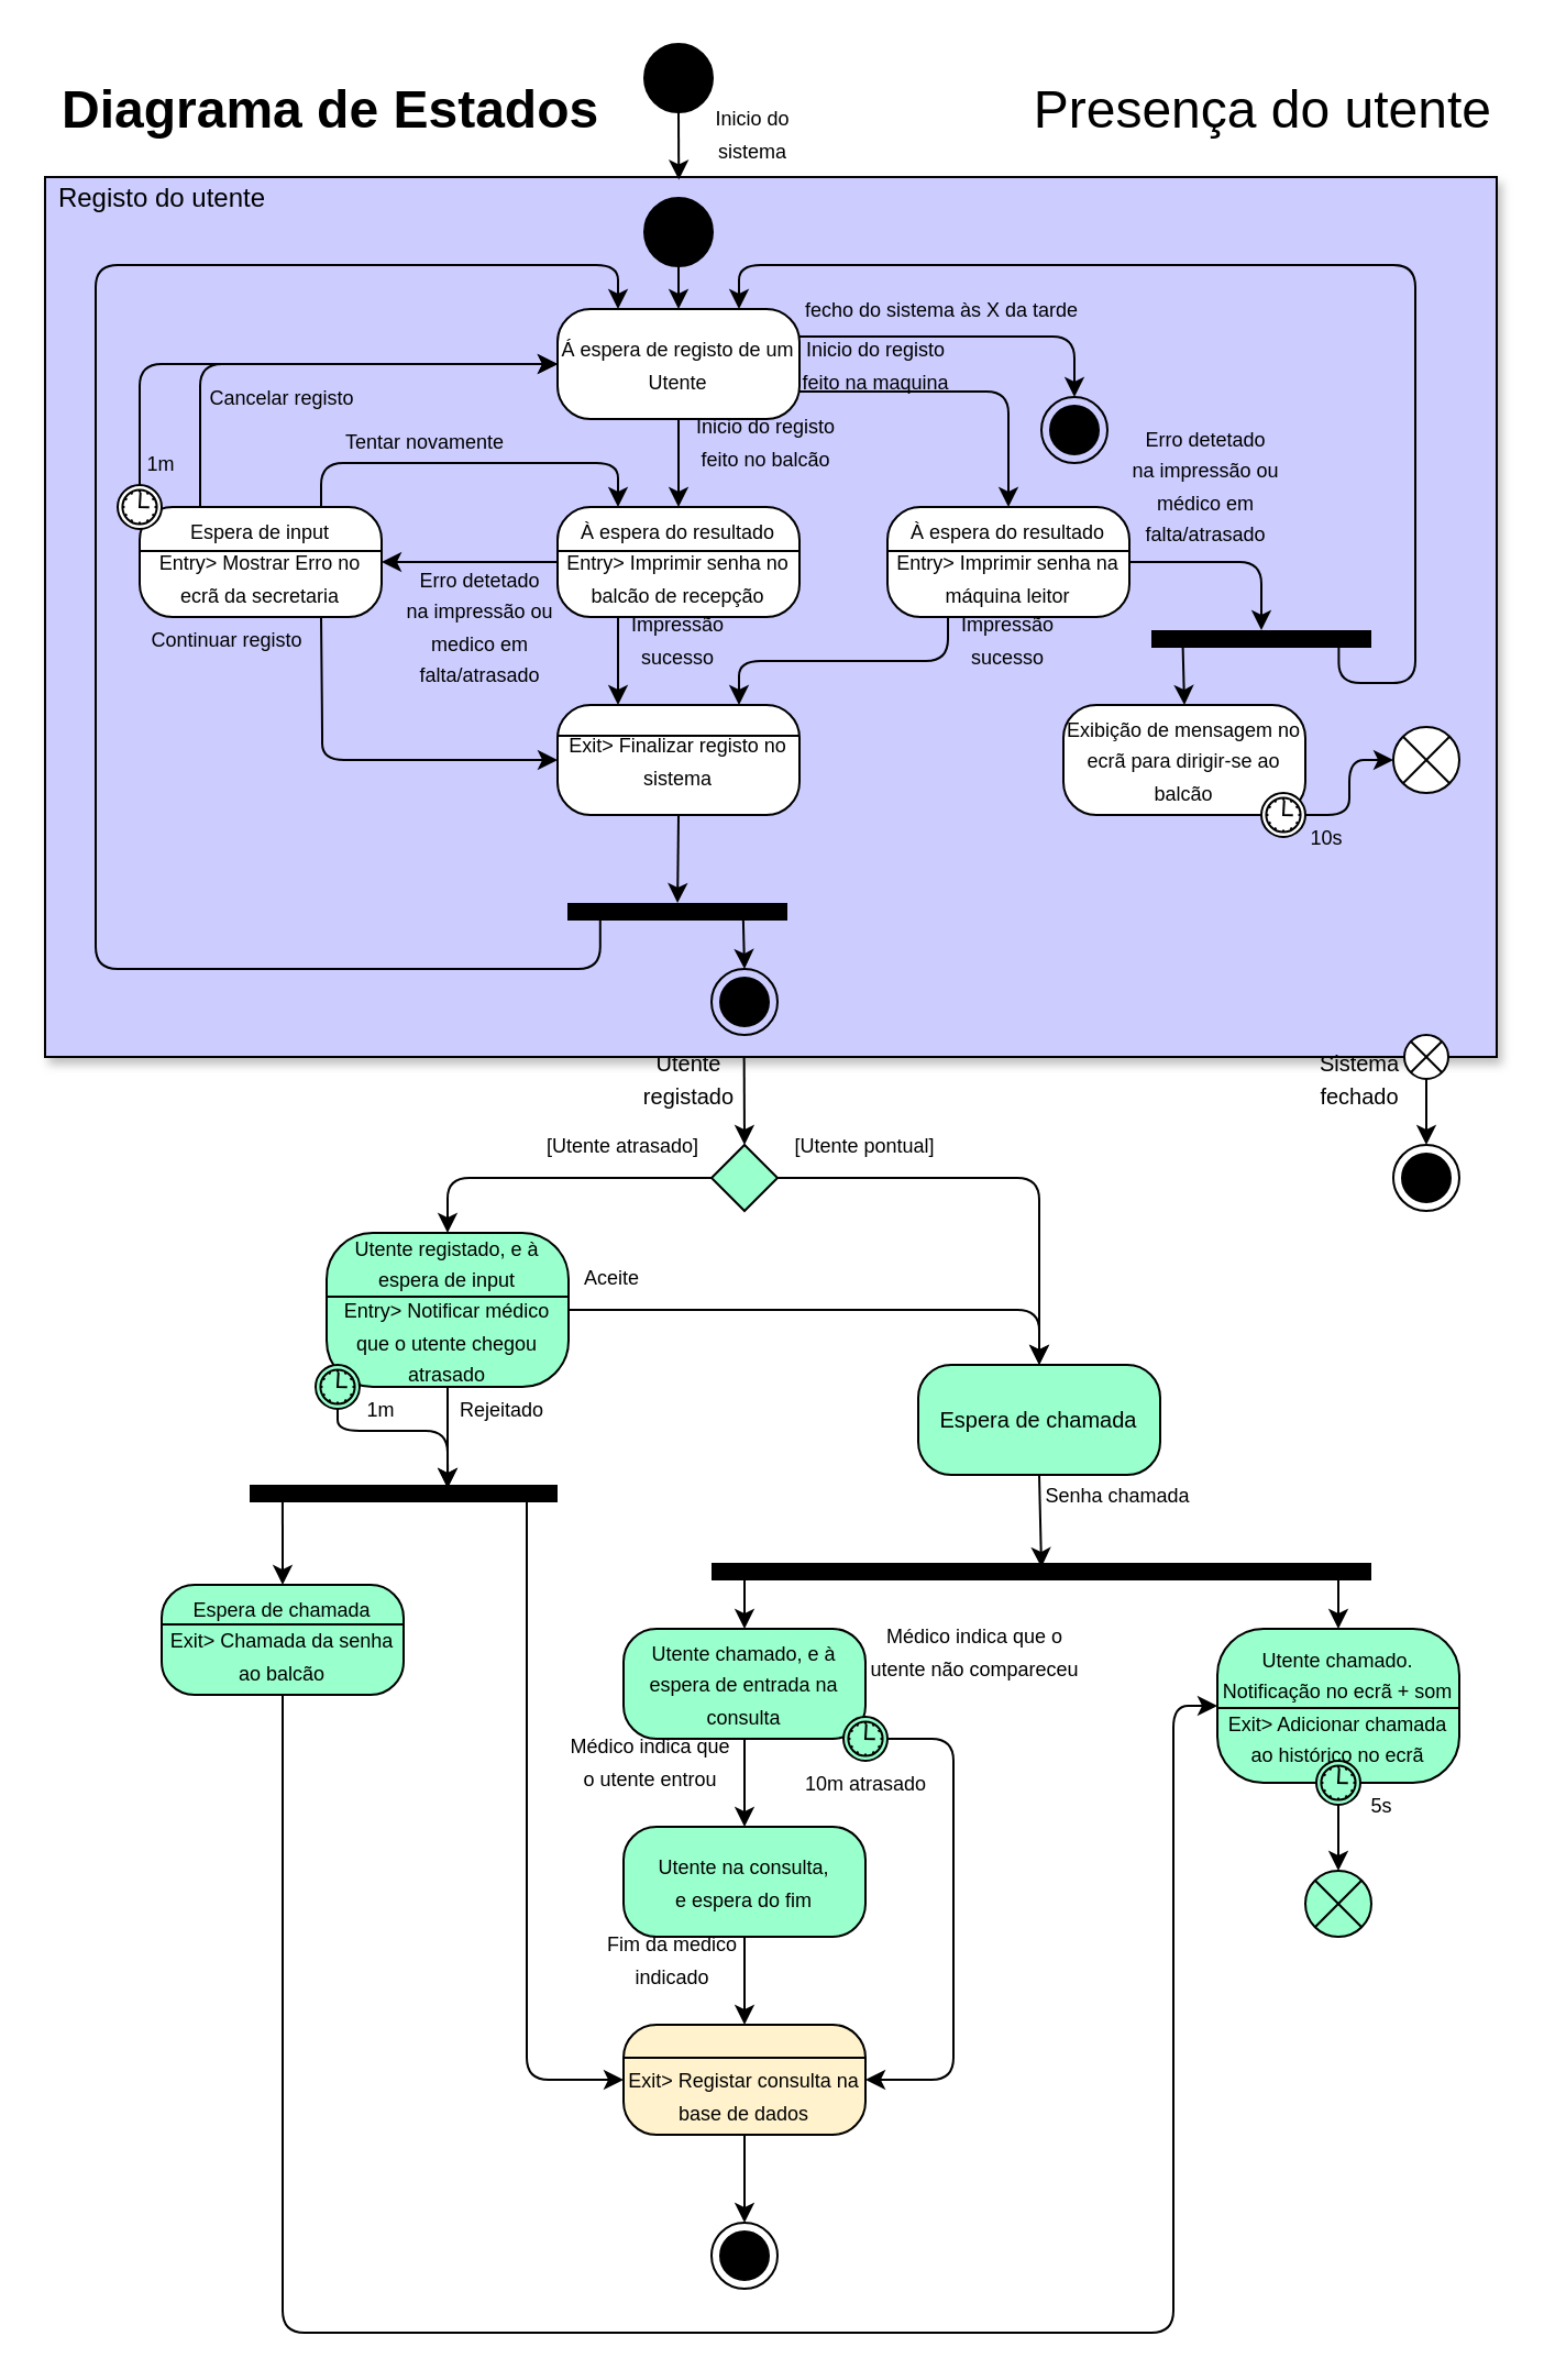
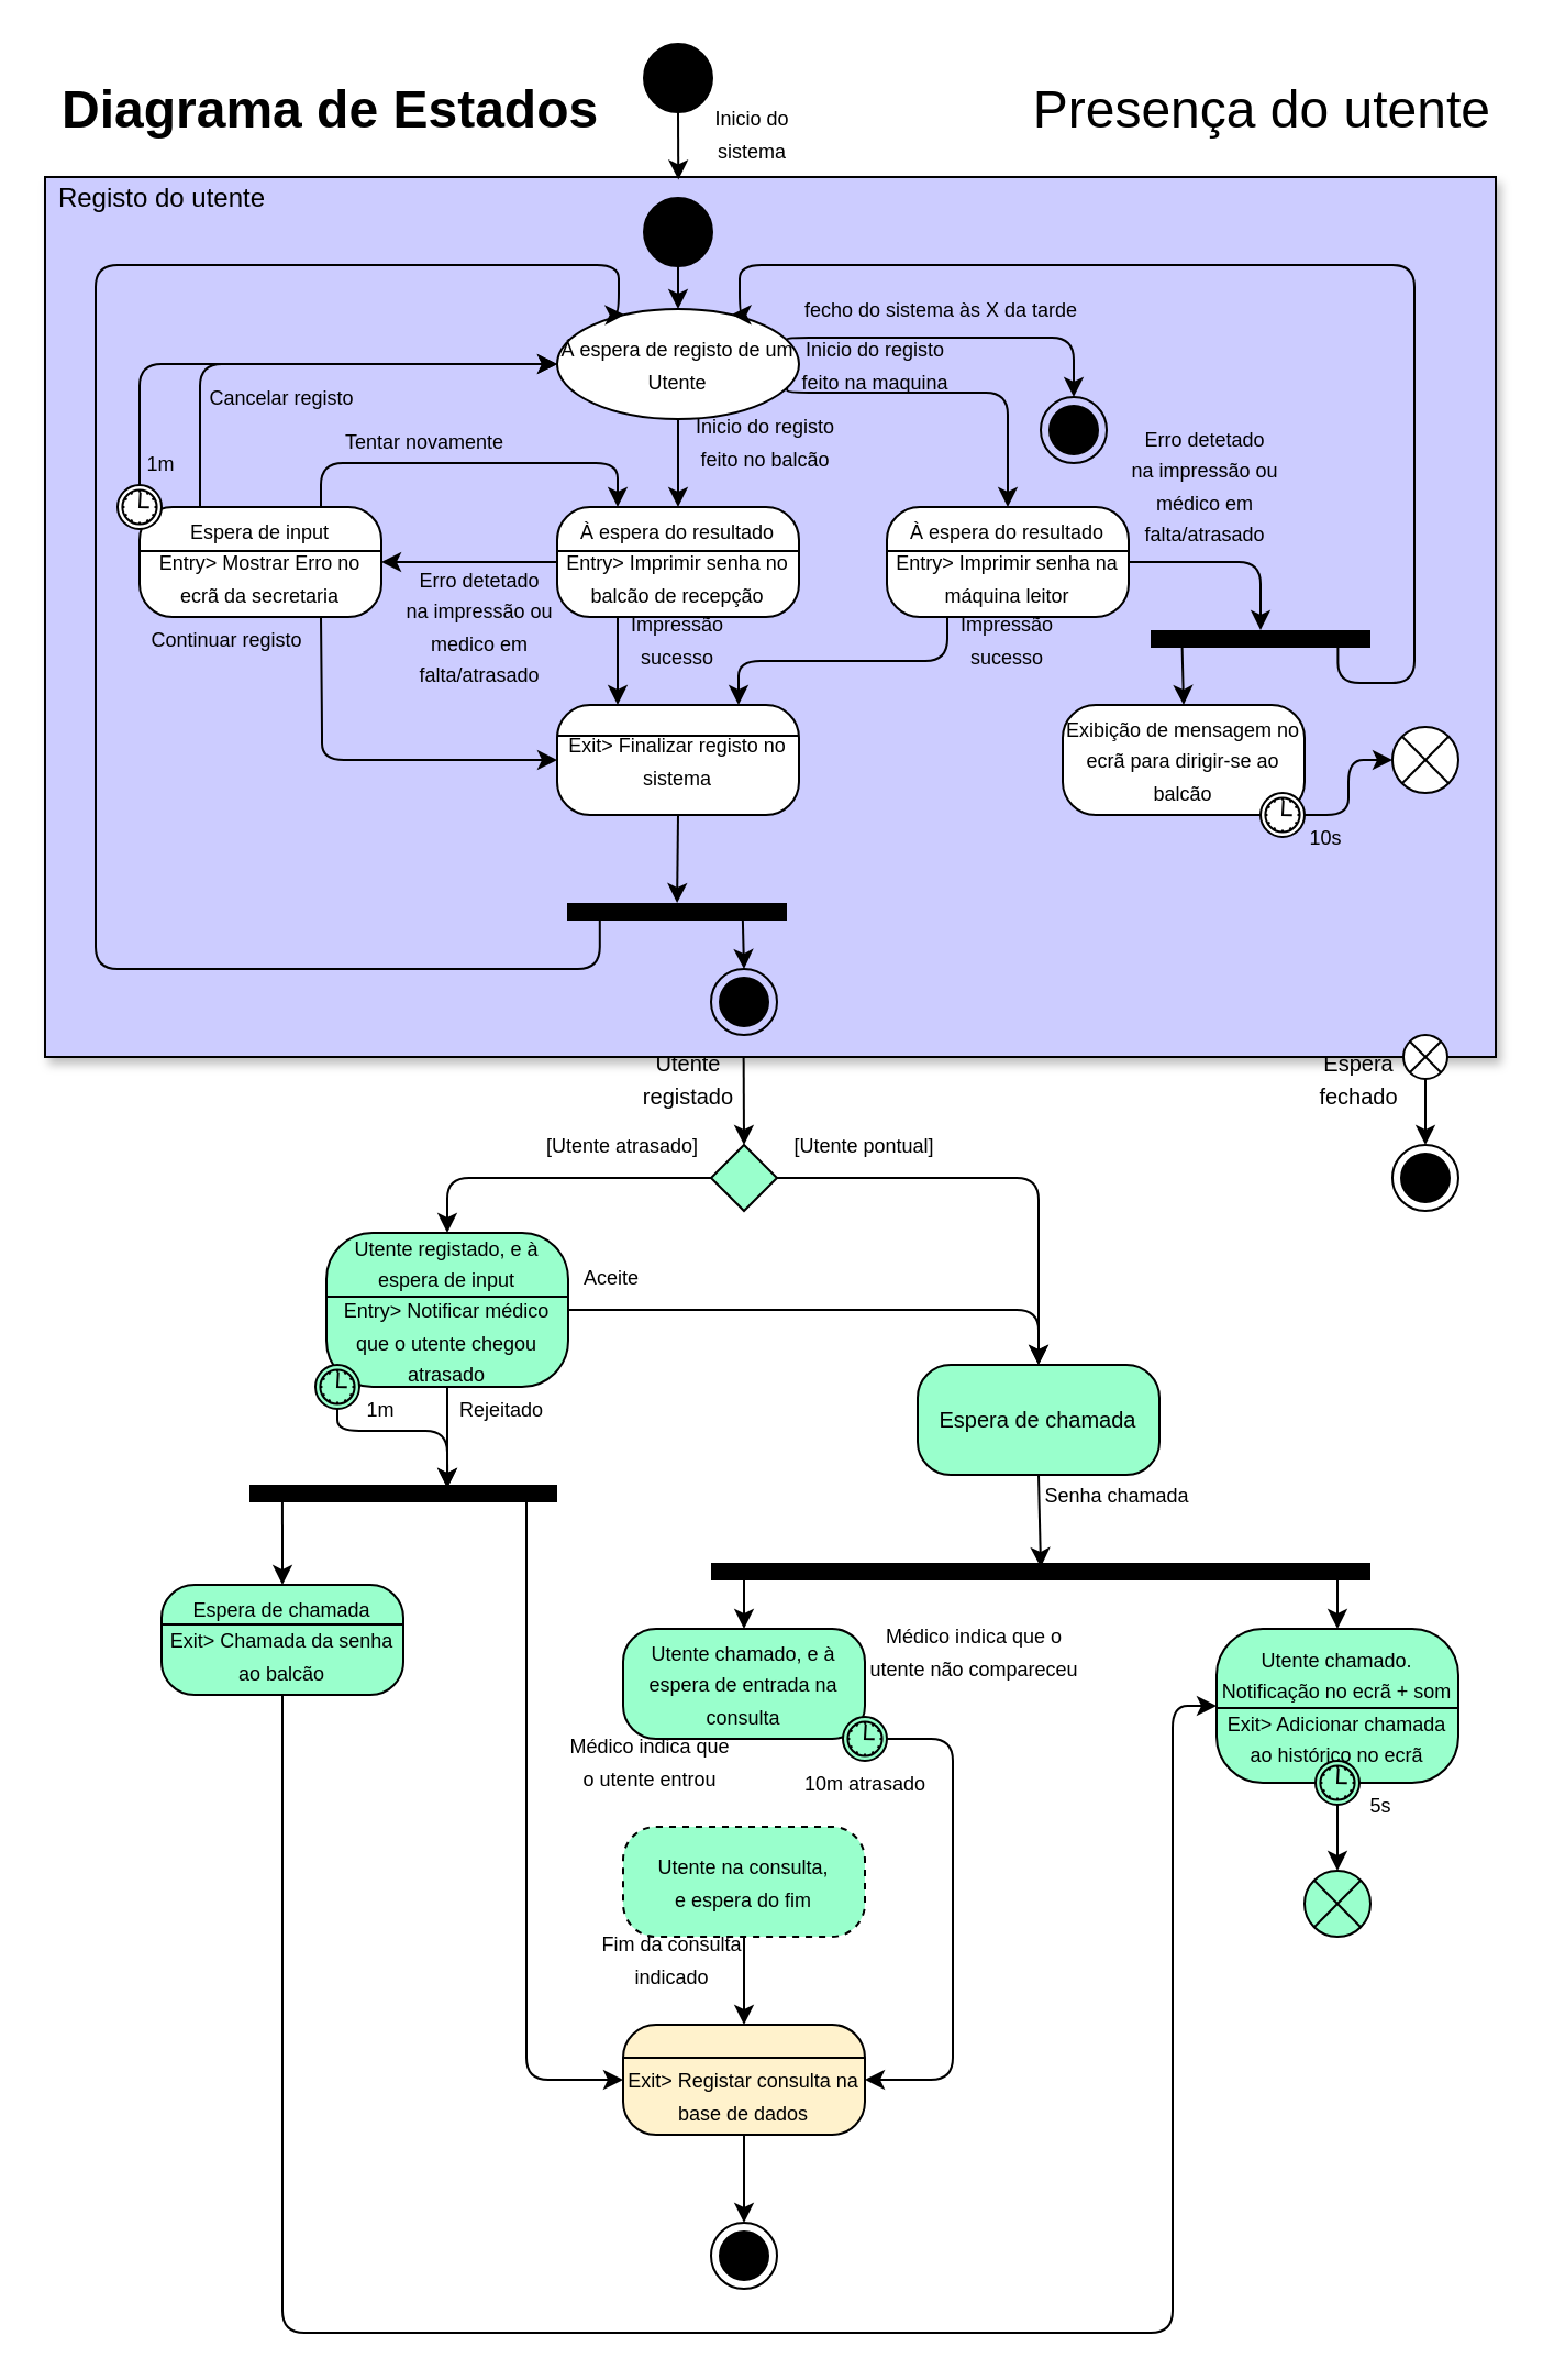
- <mxCell id="4" value="&lt;font style=&quot;font-size: 9px&quot;&gt;Á espera de registo de um Utente&lt;/font&gt;" style="rounded=1;whiteSpace=wrap;html=1;strokeColor=#000000;fillColor=#FFFFFF;arcSize=30;" parent="1" vertex="1"><mxGeometry x="253" y="140" width="110" height="50" as="geometry" /></mxCell>
+ <mxCell id="4" value="&lt;font style=&quot;font-size: 9px&quot;&gt;Á espera de registo de um Utente&lt;/font&gt;" style="ellipse;whiteSpace=wrap;html=1;strokeColor=#000000;fillColor=#FFFFFF;arcSize=30;" parent="1" vertex="1"><mxGeometry x="253" y="140" width="110" height="50" as="geometry" /></mxCell>
- <mxCell id="109" value="&lt;font size=&quot;1&quot;&gt;Sistema fechado&lt;/font&gt;" style="text;html=1;strokeColor=none;fillColor=none;align=center;verticalAlign=middle;whiteSpace=wrap;rounded=0;" parent="1" vertex="1"><mxGeometry x="588" y="480" width="60" height="20" as="geometry" /></mxCell>
+ <mxCell id="109" value="&lt;font size=&quot;1&quot;&gt;Espera fechado&lt;/font&gt;" style="text;html=1;strokeColor=none;fillColor=none;align=center;verticalAlign=middle;whiteSpace=wrap;rounded=0;" parent="1" vertex="1"><mxGeometry x="588" y="480" width="60" height="20" as="geometry" /></mxCell>
- <mxCell id="58" value="" style="endArrow=classic;html=1;exitX=0.5;exitY=1;exitDx=0;exitDy=0;entryX=0.5;entryY=0;entryDx=0;entryDy=0;" parent="1" source="68" target="55" edge="1"><mxGeometry width="50" height="50" relative="1" as="geometry"><mxPoint x="348" y="726.168" as="sourcePoint" /><mxPoint x="453" y="860" as="targetPoint" /></mxGeometry></mxCell>
- <mxCell id="55" value="&lt;span style=&quot;font-size: 9px&quot;&gt;Utente na consulta,&lt;/span&gt;&lt;br style=&quot;font-size: 9px&quot;&gt;&lt;span style=&quot;font-size: 9px&quot;&gt;e espera do fim&lt;/span&gt;" style="rounded=1;whiteSpace=wrap;html=1;strokeColor=#000000;arcSize=30;fillColor=#99FFCC;" parent="1" vertex="1"><mxGeometry x="283" y="830" width="110" height="50" as="geometry" /></mxCell>
+ <mxCell id="55" value="&lt;span style=&quot;font-size: 9px&quot;&gt;Utente na consulta,&lt;/span&gt;&lt;br style=&quot;font-size: 9px&quot;&gt;&lt;span style=&quot;font-size: 9px&quot;&gt;e espera do fim&lt;/span&gt;" style="rounded=1;whiteSpace=wrap;html=1;strokeColor=#000000;arcSize=30;fillColor=#99FFCC;dashed=1;" parent="1" vertex="1"><mxGeometry x="283" y="830" width="110" height="50" as="geometry" /></mxCell>
- <mxCell id="57" value="&lt;font style=&quot;font-size: 9px&quot;&gt;Fim da medico indicado&lt;br&gt;&lt;/font&gt;" style="text;html=1;strokeColor=none;fillColor=none;align=center;verticalAlign=middle;whiteSpace=wrap;rounded=0;" parent="1" vertex="1"><mxGeometry x="268" y="880" width="75" height="20" as="geometry" /></mxCell>
+ <mxCell id="57" value="&lt;font style=&quot;font-size: 9px&quot;&gt;Fim da consulta indicado&lt;br&gt;&lt;/font&gt;" style="text;html=1;strokeColor=none;fillColor=none;align=center;verticalAlign=middle;whiteSpace=wrap;rounded=0;" parent="1" vertex="1"><mxGeometry x="268" y="880" width="75" height="20" as="geometry" /></mxCell>
